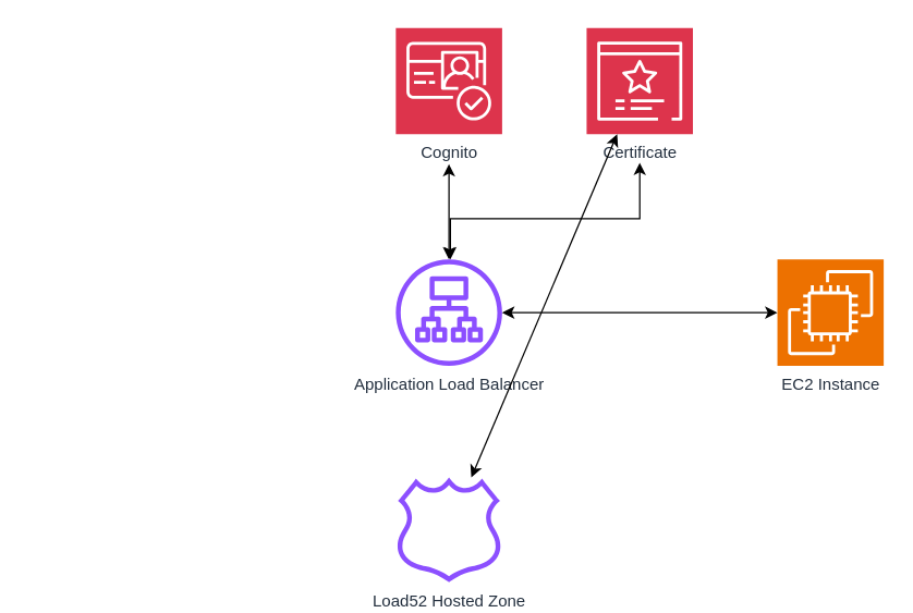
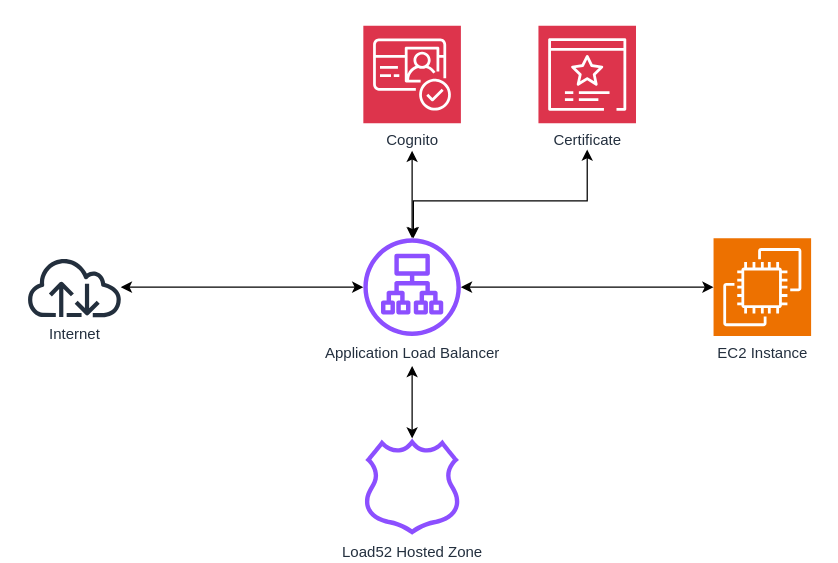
- <mxCell id="9" value="" style="endArrow=classic;startArrow=classic;html=1;rounded=0;" edge="1" parent="1" source="2" target="6"><mxGeometry width="50" height="50" relative="1" as="geometry"><mxPoint x="370" y="380" as="sourcePoint" /><mxPoint x="380" y="330" as="targetPoint" /></mxGeometry></mxCell>
+ <mxCell id="9" value="" style="endArrow=classic;startArrow=classic;html=1;rounded=0;entryX=0.5;entryY=1;entryDx=0;entryDy=24;entryPerimeter=0;" edge="1" parent="1" source="2" target="4"><mxGeometry width="50" height="50" relative="1" as="geometry"><mxPoint x="370" y="380" as="sourcePoint" /><mxPoint x="380" y="330" as="targetPoint" /></mxGeometry></mxCell>
+ <mxCell id="11" value="Internet" style="sketch=0;outlineConnect=0;fontColor=#232F3E;gradientColor=none;fillColor=#232F3D;strokeColor=none;dashed=0;verticalLabelPosition=bottom;verticalAlign=top;align=center;html=1;fontSize=12;fontStyle=0;aspect=fixed;pointerEvents=1;shape=mxgraph.aws4.internet;" vertex="1" parent="1"><mxGeometry x="20" y="205" width="78" height="48" as="geometry" /></mxCell>
+ <mxCell id="12" value="" style="endArrow=classic;startArrow=classic;html=1;rounded=0;" edge="1" parent="1" source="4" target="11"><mxGeometry width="50" height="50" relative="1" as="geometry"><mxPoint x="370" y="380" as="sourcePoint" /><mxPoint x="420" y="330" as="targetPoint" /></mxGeometry></mxCell>
